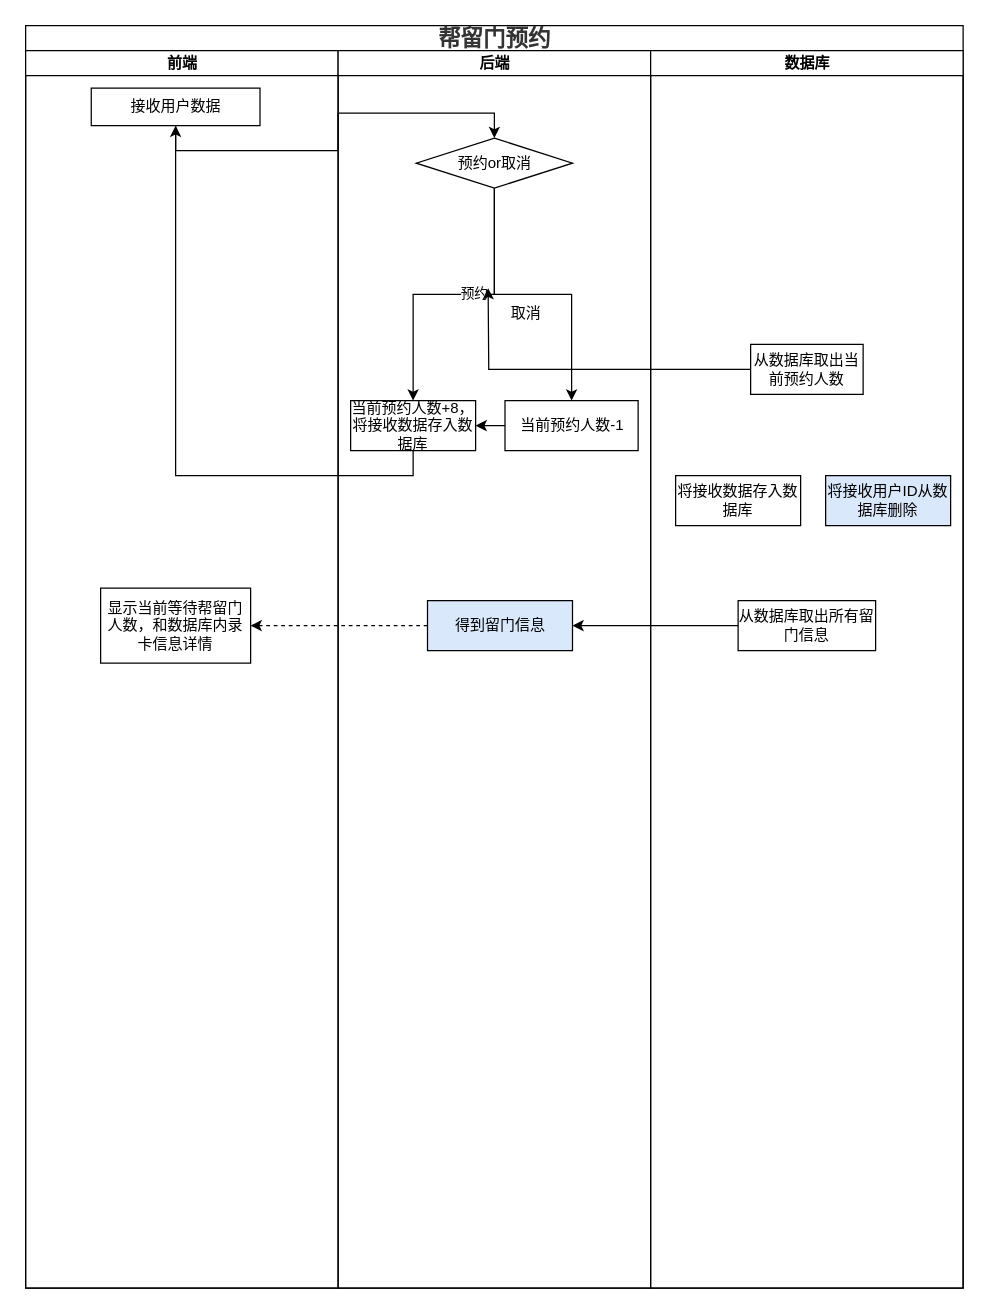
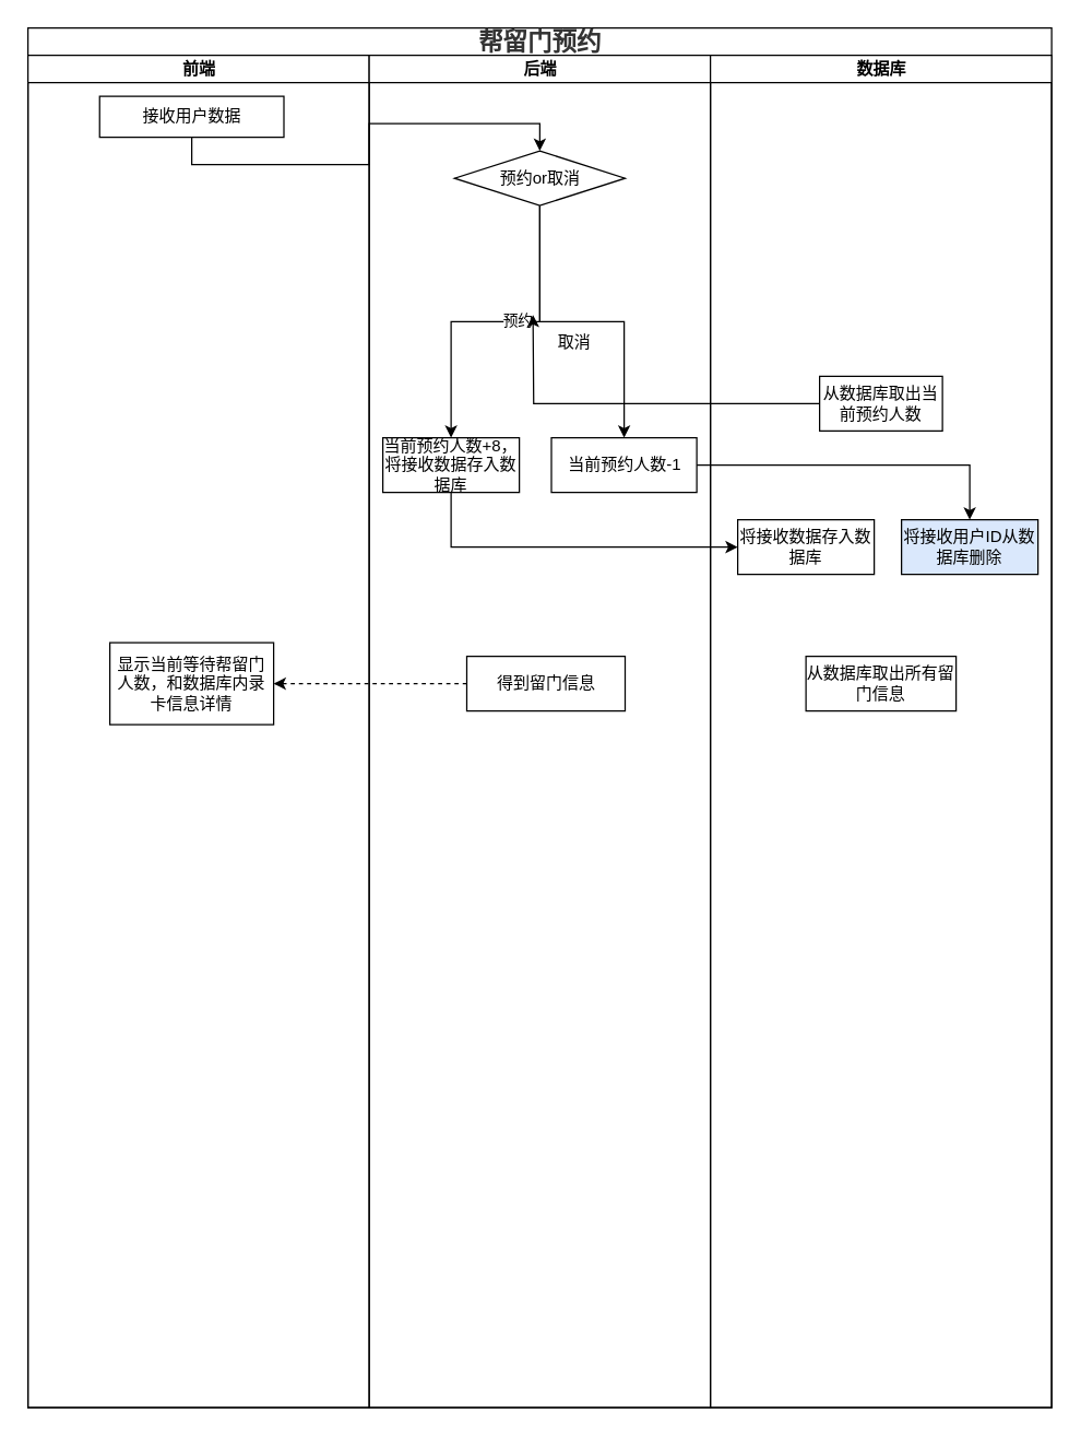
- <mxCell id="20" style="edgeStyle=orthogonalEdgeStyle;rounded=0;orthogonalLoop=1;jettySize=auto;html=1;" edge="1" parent="2" source="12" target="11"><mxGeometry relative="1" as="geometry" /></mxCell>
+ <mxCell id="20" style="edgeStyle=orthogonalEdgeStyle;rounded=0;orthogonalLoop=1;jettySize=auto;html=1;" edge="1" parent="2" source="12" target="16"><mxGeometry relative="1" as="geometry" /></mxCell>
- <mxCell id="21" style="edgeStyle=orthogonalEdgeStyle;rounded=0;orthogonalLoop=1;jettySize=auto;html=1;exitX=0.5;exitY=1;exitDx=0;exitDy=0;" edge="1" parent="2" source="11" target="4"><mxGeometry relative="1" as="geometry" /></mxCell>
+ <mxCell id="21" style="edgeStyle=orthogonalEdgeStyle;rounded=0;orthogonalLoop=1;jettySize=auto;html=1;exitX=0.5;exitY=1;exitDx=0;exitDy=0;entryX=0;entryY=0.5;entryDx=0;entryDy=0;" edge="1" parent="2" source="11" target="17"><mxGeometry relative="1" as="geometry" /></mxCell>
- <mxCell id="13" value="得到留门信息" style="rounded=0;whiteSpace=wrap;html=1;fillColor=#dae8fc;" vertex="1" parent="6"><mxGeometry x="71.5" y="440" width="116" height="40" as="geometry" /></mxCell>
+ <mxCell id="13" value="得到留门信息" style="rounded=0;whiteSpace=wrap;html=1;" vertex="1" parent="6"><mxGeometry x="71.5" y="440" width="116" height="40" as="geometry" /></mxCell>
- <mxCell id="22" style="edgeStyle=orthogonalEdgeStyle;rounded=0;orthogonalLoop=1;jettySize=auto;html=1;exitX=0;exitY=0.5;exitDx=0;exitDy=0;entryX=1;entryY=0.5;entryDx=0;entryDy=0;" edge="1" parent="2" source="18" target="13"><mxGeometry relative="1" as="geometry" /></mxCell>
